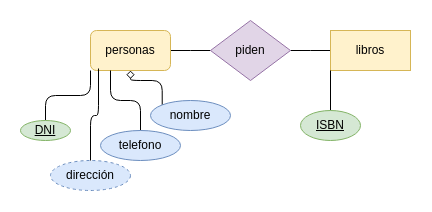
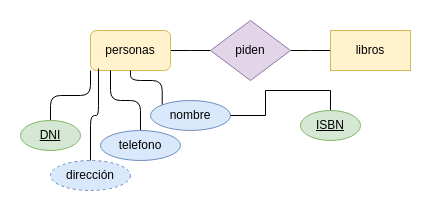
- <mxCell id="13" style="edgeStyle=orthogonalEdgeStyle;orthogonalLoop=1;jettySize=auto;html=1;exitX=0;exitY=0;exitDx=0;exitDy=0;entryX=0.5;entryY=1;entryDx=0;entryDy=0;endArrow=diamond;endFill=0;rounded=1;" edge="1" parent="1" source="14" target="4"><mxGeometry relative="1" as="geometry" /></mxCell>
+ <mxCell id="13" style="edgeStyle=orthogonalEdgeStyle;orthogonalLoop=1;jettySize=auto;html=1;exitX=0;exitY=0;exitDx=0;exitDy=0;entryX=0.5;entryY=1;entryDx=0;entryDy=0;endArrow=none;endFill=0;rounded=1;" edge="1" parent="1" source="14" target="4"><mxGeometry relative="1" as="geometry" /></mxCell>
- <mxCell id="15" style="edgeStyle=orthogonalEdgeStyle;rounded=0;orthogonalLoop=1;jettySize=auto;html=1;exitX=0.5;exitY=0;exitDx=0;exitDy=0;entryX=0;entryY=1;entryDx=0;entryDy=0;endArrow=none;endFill=0;" edge="1" parent="1" source="16" target="6"><mxGeometry relative="1" as="geometry" /></mxCell>
+ <mxCell id="15" style="edgeStyle=orthogonalEdgeStyle;rounded=0;orthogonalLoop=1;jettySize=auto;html=1;exitX=0.5;exitY=0;exitDx=0;exitDy=0;endArrow=none;endFill=0;" edge="1" parent="1" source="16" target="14"><mxGeometry relative="1" as="geometry" /></mxCell>
- <mxCell id="8" value="&lt;u&gt;DNI&lt;/u&gt;" style="ellipse;whiteSpace=wrap;html=1;fillColor=#d5e8d4;strokeColor=#82b366;" vertex="1" parent="1"><mxGeometry x="20" y="120" width="50" height="20" as="geometry" /></mxCell>
+ <mxCell id="8" value="&lt;u&gt;DNI&lt;/u&gt;" style="ellipse;whiteSpace=wrap;html=1;fillColor=#d5e8d4;strokeColor=#82b366;" vertex="1" parent="1"><mxGeometry x="20" y="120" width="60" height="30" as="geometry" /></mxCell>
